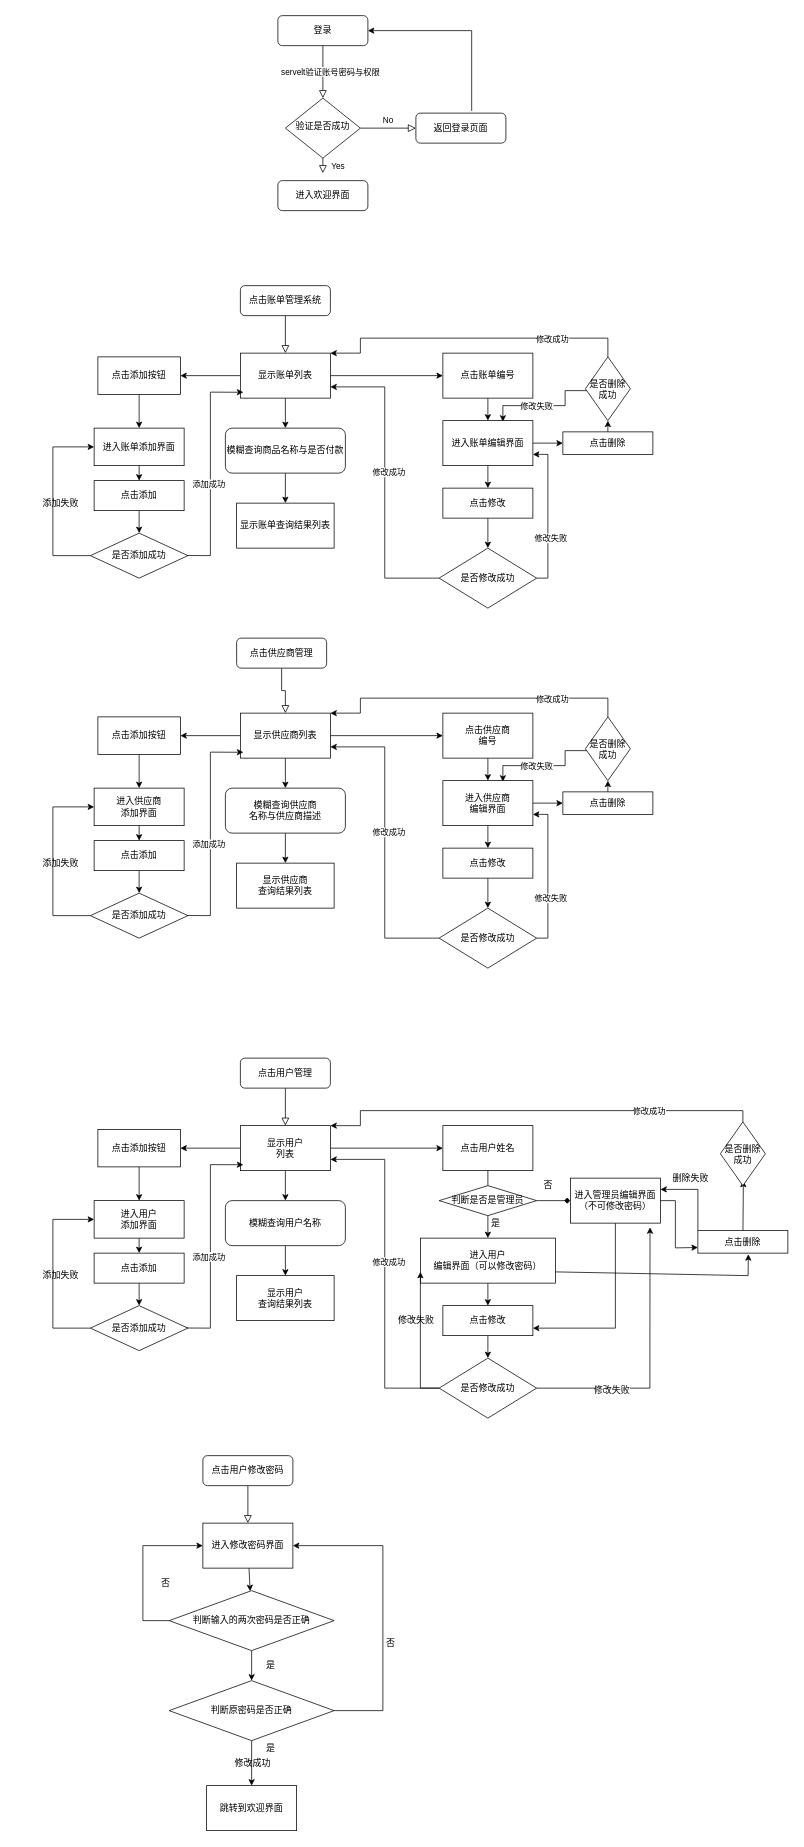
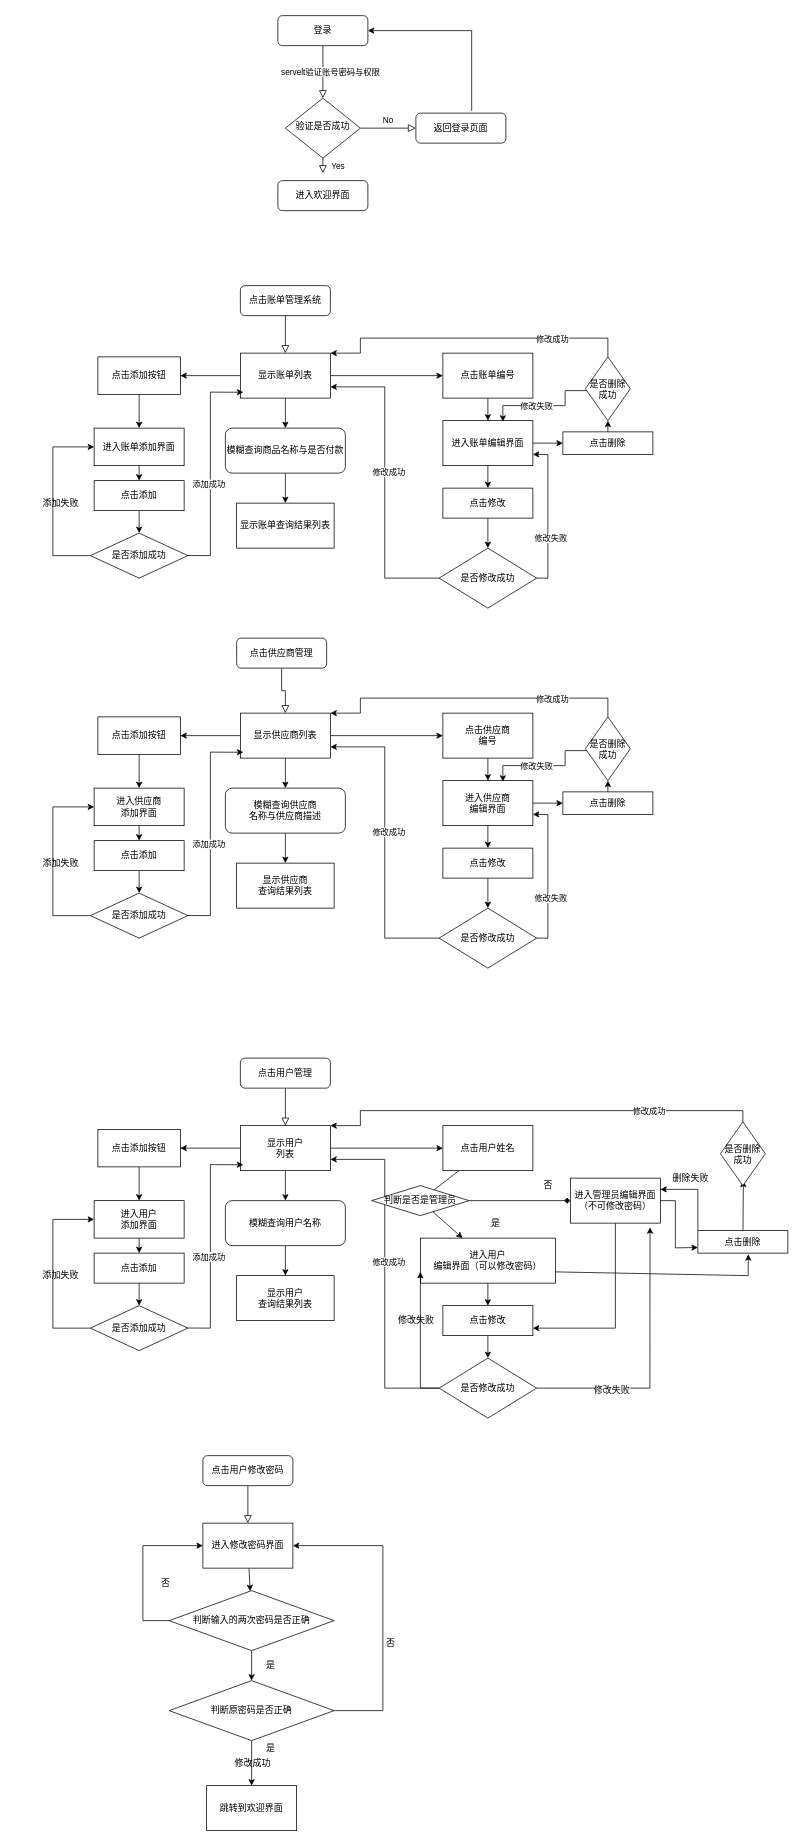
- <mxCell id="137" value="判断是否是管理员" style="rhombus;whiteSpace=wrap;html=1;" parent="1" vertex="1"><mxGeometry x="585" y="1580" width="130" height="40" as="geometry" /></mxCell>
+ <mxCell id="137" value="判断是否是管理员" style="rhombus;whiteSpace=wrap;html=1;" parent="1" vertex="1"><mxGeometry x="495" y="1580" width="130" height="40" as="geometry" /></mxCell>
